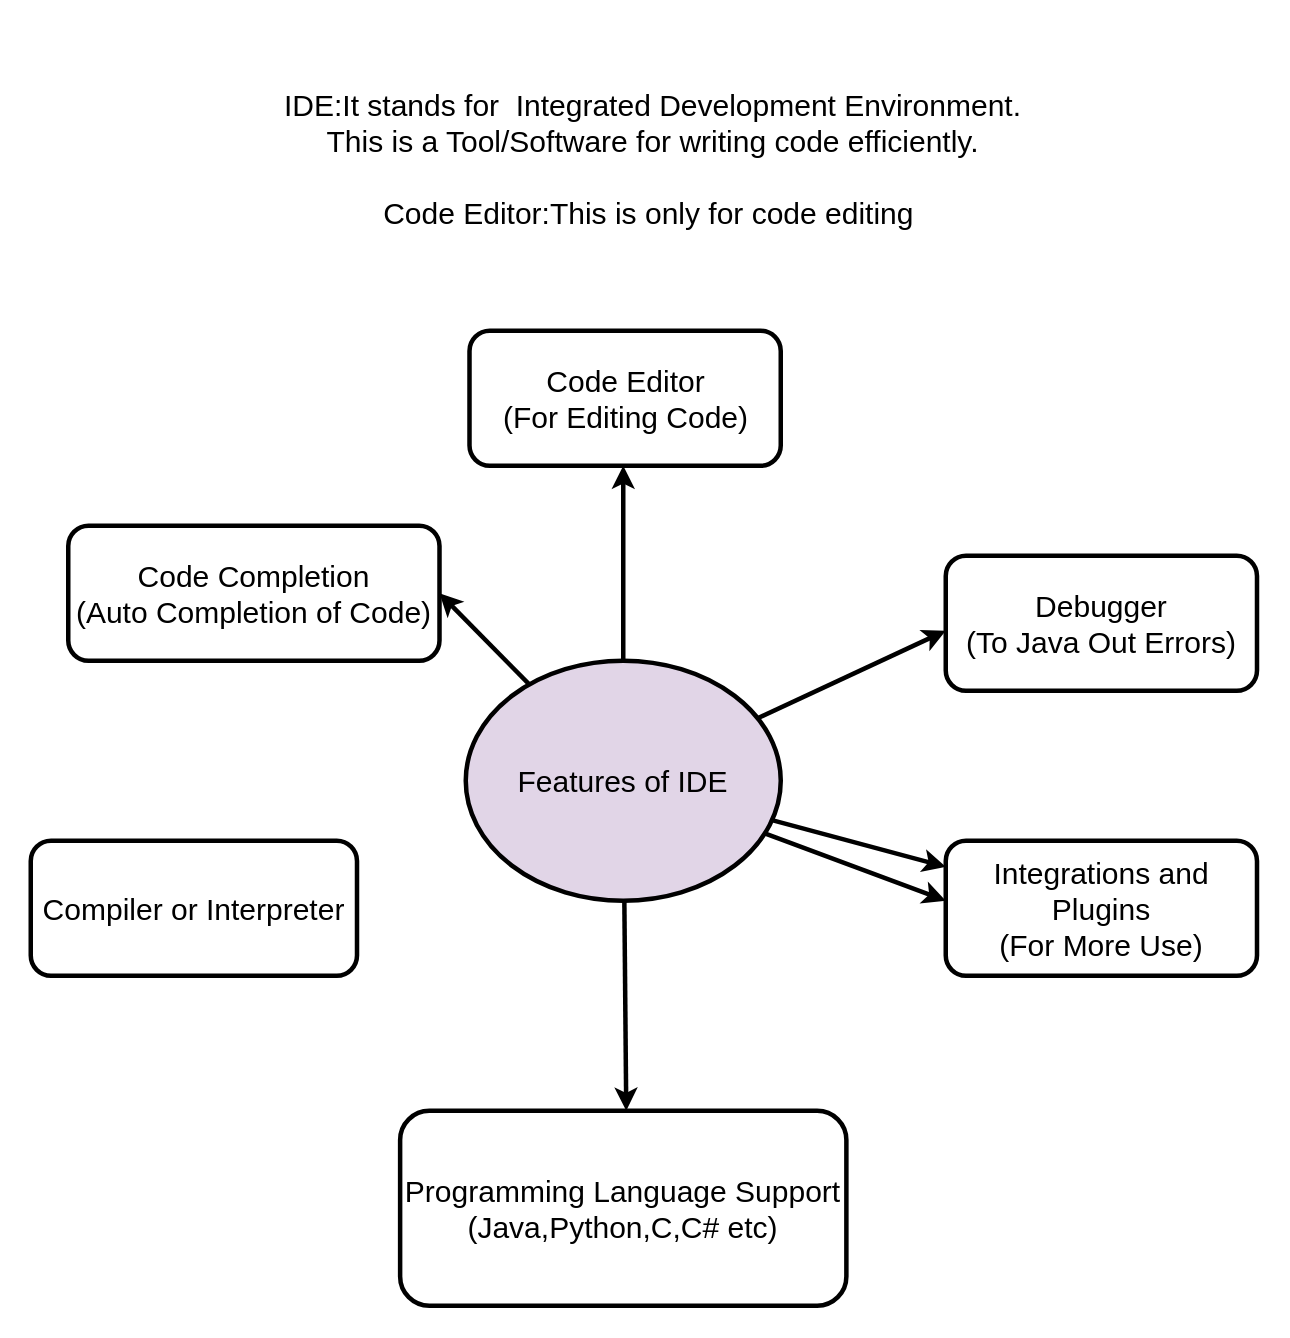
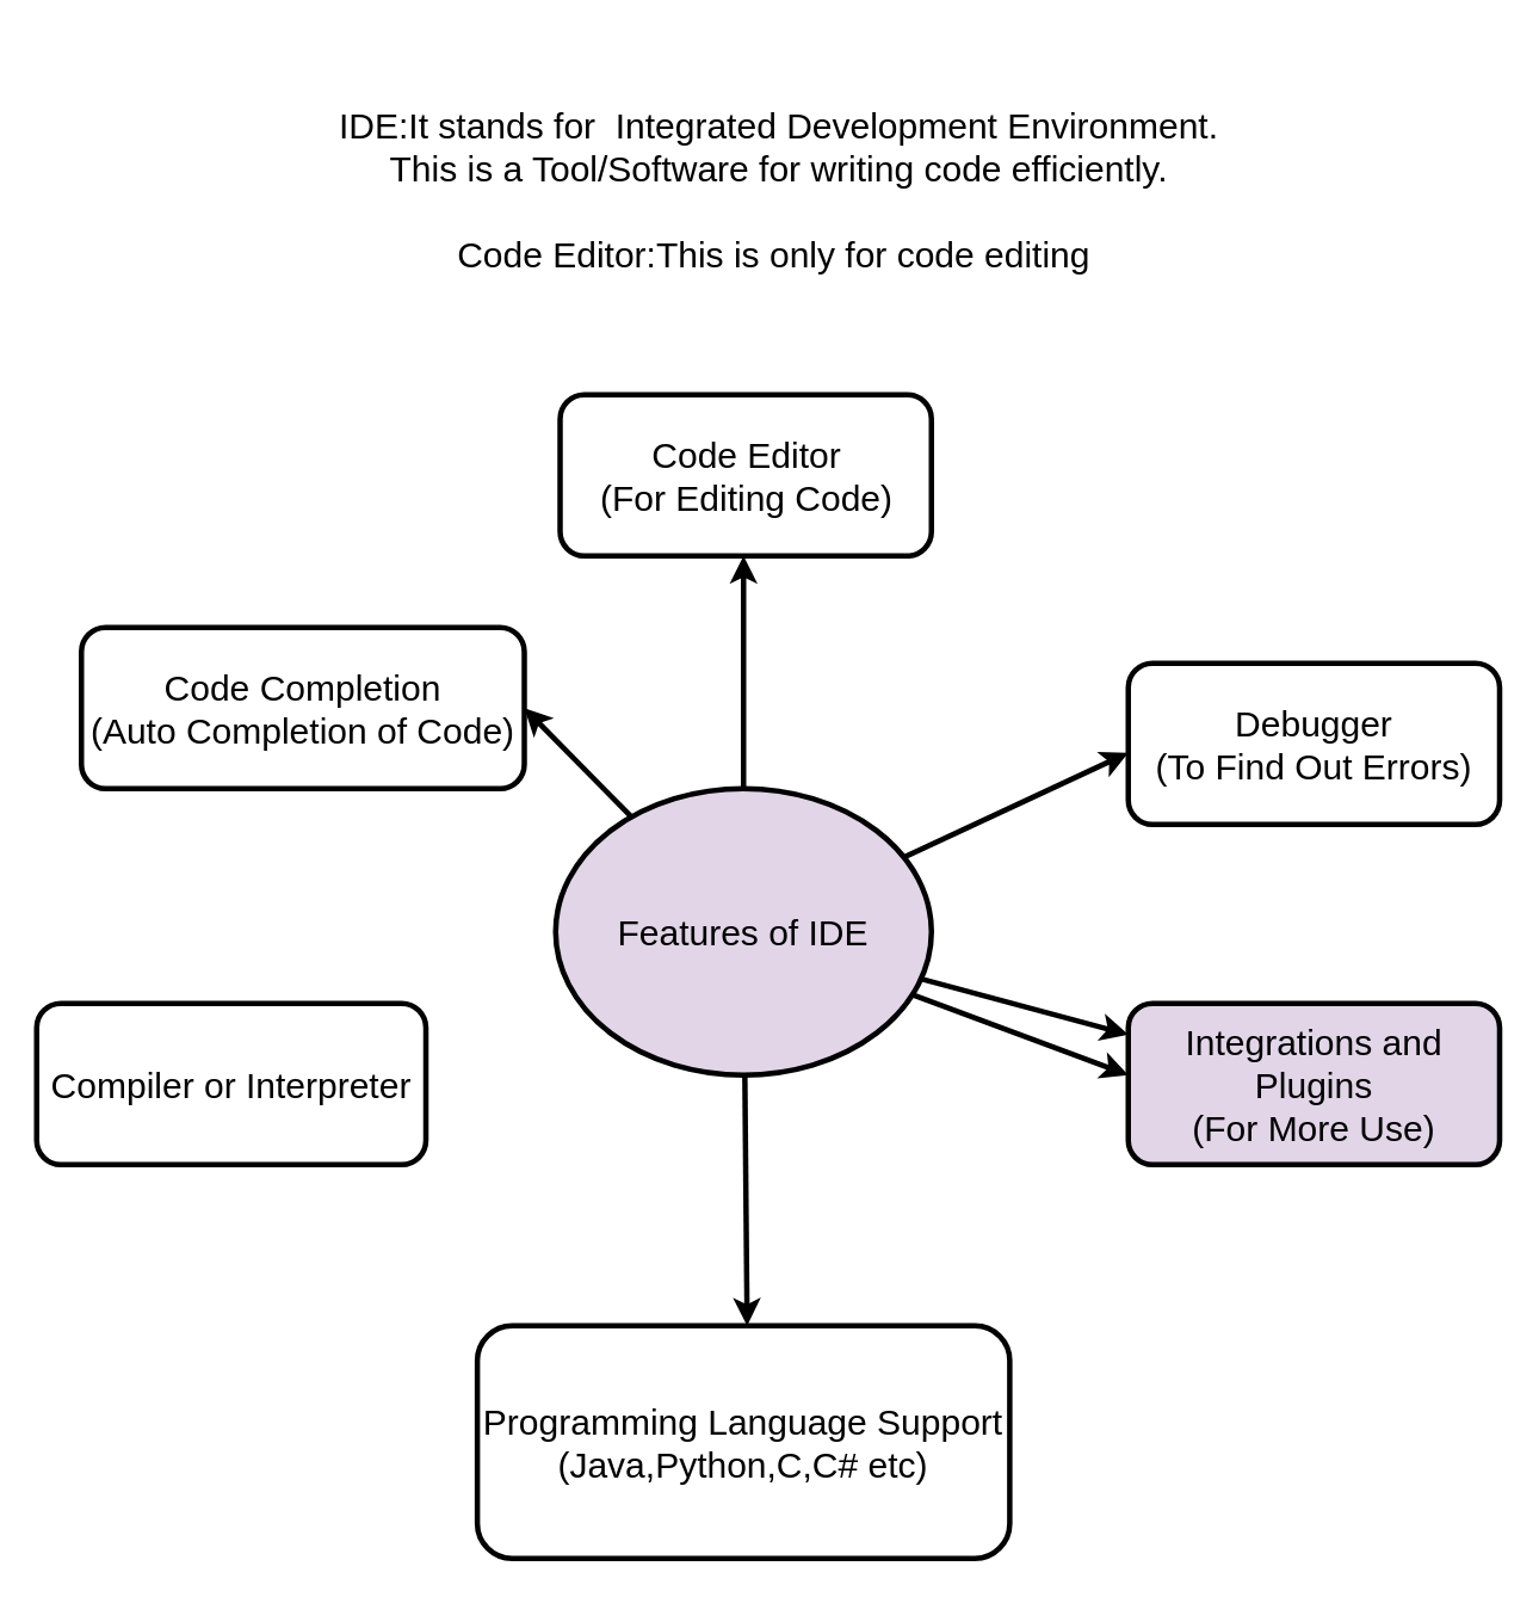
- <mxCell id="10" value="&lt;div&gt;&lt;span style=&quot;font-size: 20px&quot;&gt;Debugger&lt;/span&gt;&lt;br&gt;&lt;/div&gt;&lt;div&gt;&lt;span style=&quot;font-size: 20px&quot;&gt;(To Java Out Errors)&lt;/span&gt;&lt;/div&gt;" style="rounded=1;whiteSpace=wrap;html=1;strokeWidth=3;" parent="1" vertex="1"><mxGeometry x="630" y="370" width="207.5" height="90" as="geometry" /></mxCell>
+ <mxCell id="10" value="&lt;div&gt;&lt;span style=&quot;font-size: 20px&quot;&gt;Debugger&lt;/span&gt;&lt;br&gt;&lt;/div&gt;&lt;div&gt;&lt;span style=&quot;font-size: 20px&quot;&gt;(To Find Out Errors)&lt;/span&gt;&lt;/div&gt;" style="rounded=1;whiteSpace=wrap;html=1;strokeWidth=3;" parent="1" vertex="1"><mxGeometry x="630" y="370" width="207.5" height="90" as="geometry" /></mxCell>
- <mxCell id="14" value="&lt;div&gt;&lt;span style=&quot;font-size: 20px&quot;&gt;Integrations and Plugins&lt;/span&gt;&lt;/div&gt;&lt;div&gt;&lt;span style=&quot;font-size: 20px&quot;&gt;(For More Use)&lt;/span&gt;&lt;br&gt;&lt;/div&gt;" style="rounded=1;whiteSpace=wrap;html=1;strokeWidth=3;" parent="1" vertex="1"><mxGeometry x="630" y="560" width="207.5" height="90" as="geometry" /></mxCell>
+ <mxCell id="14" value="&lt;div&gt;&lt;span style=&quot;font-size: 20px&quot;&gt;Integrations and Plugins&lt;/span&gt;&lt;/div&gt;&lt;div&gt;&lt;span style=&quot;font-size: 20px&quot;&gt;(For More Use)&lt;/span&gt;&lt;br&gt;&lt;/div&gt;" style="rounded=1;whiteSpace=wrap;html=1;strokeWidth=3;fillColor=#e1d5e7;" parent="1" vertex="1"><mxGeometry x="630" y="560" width="207.5" height="90" as="geometry" /></mxCell>
